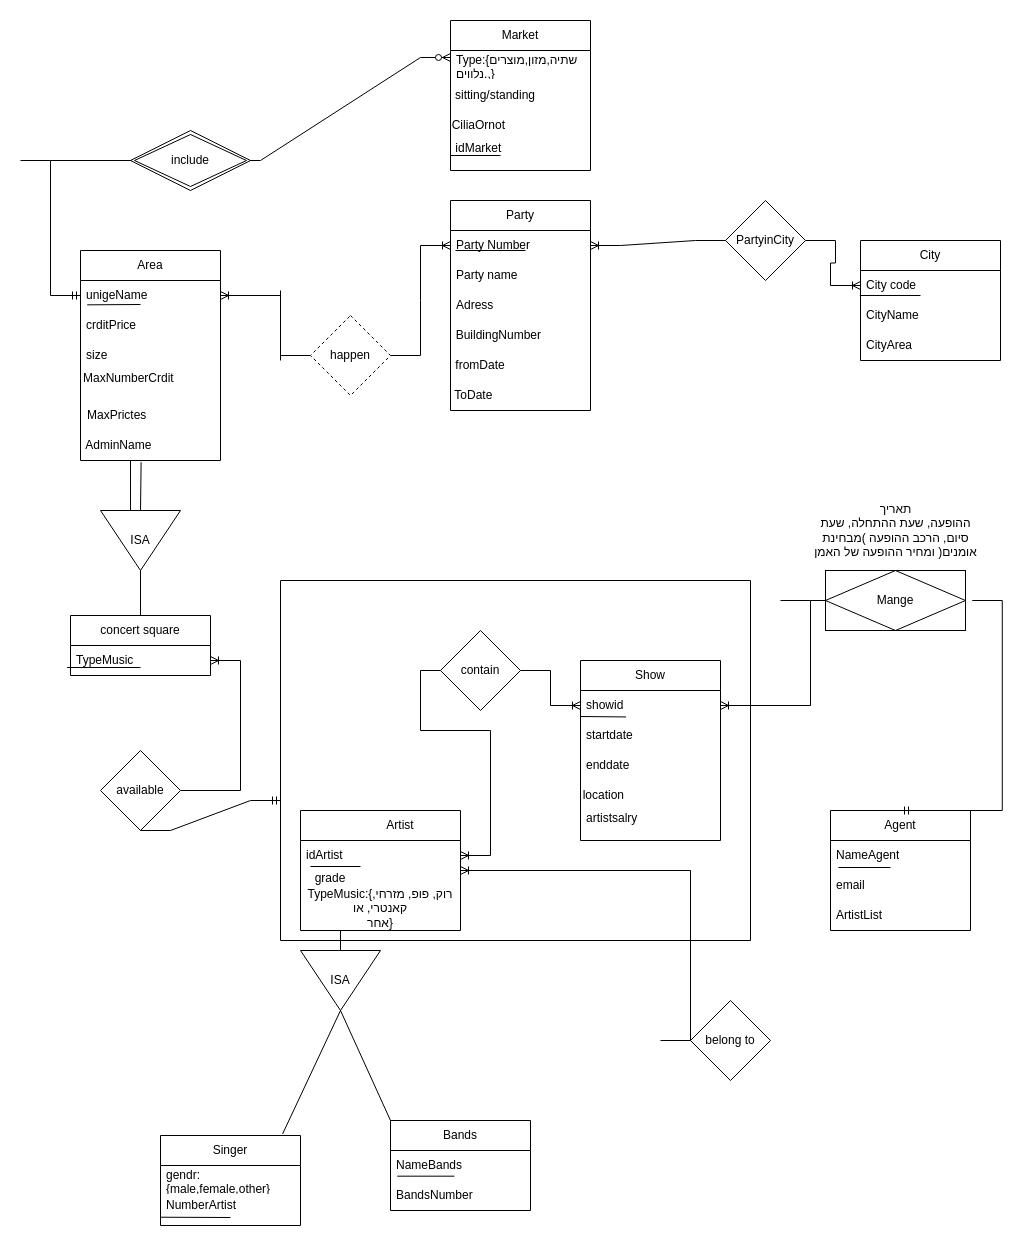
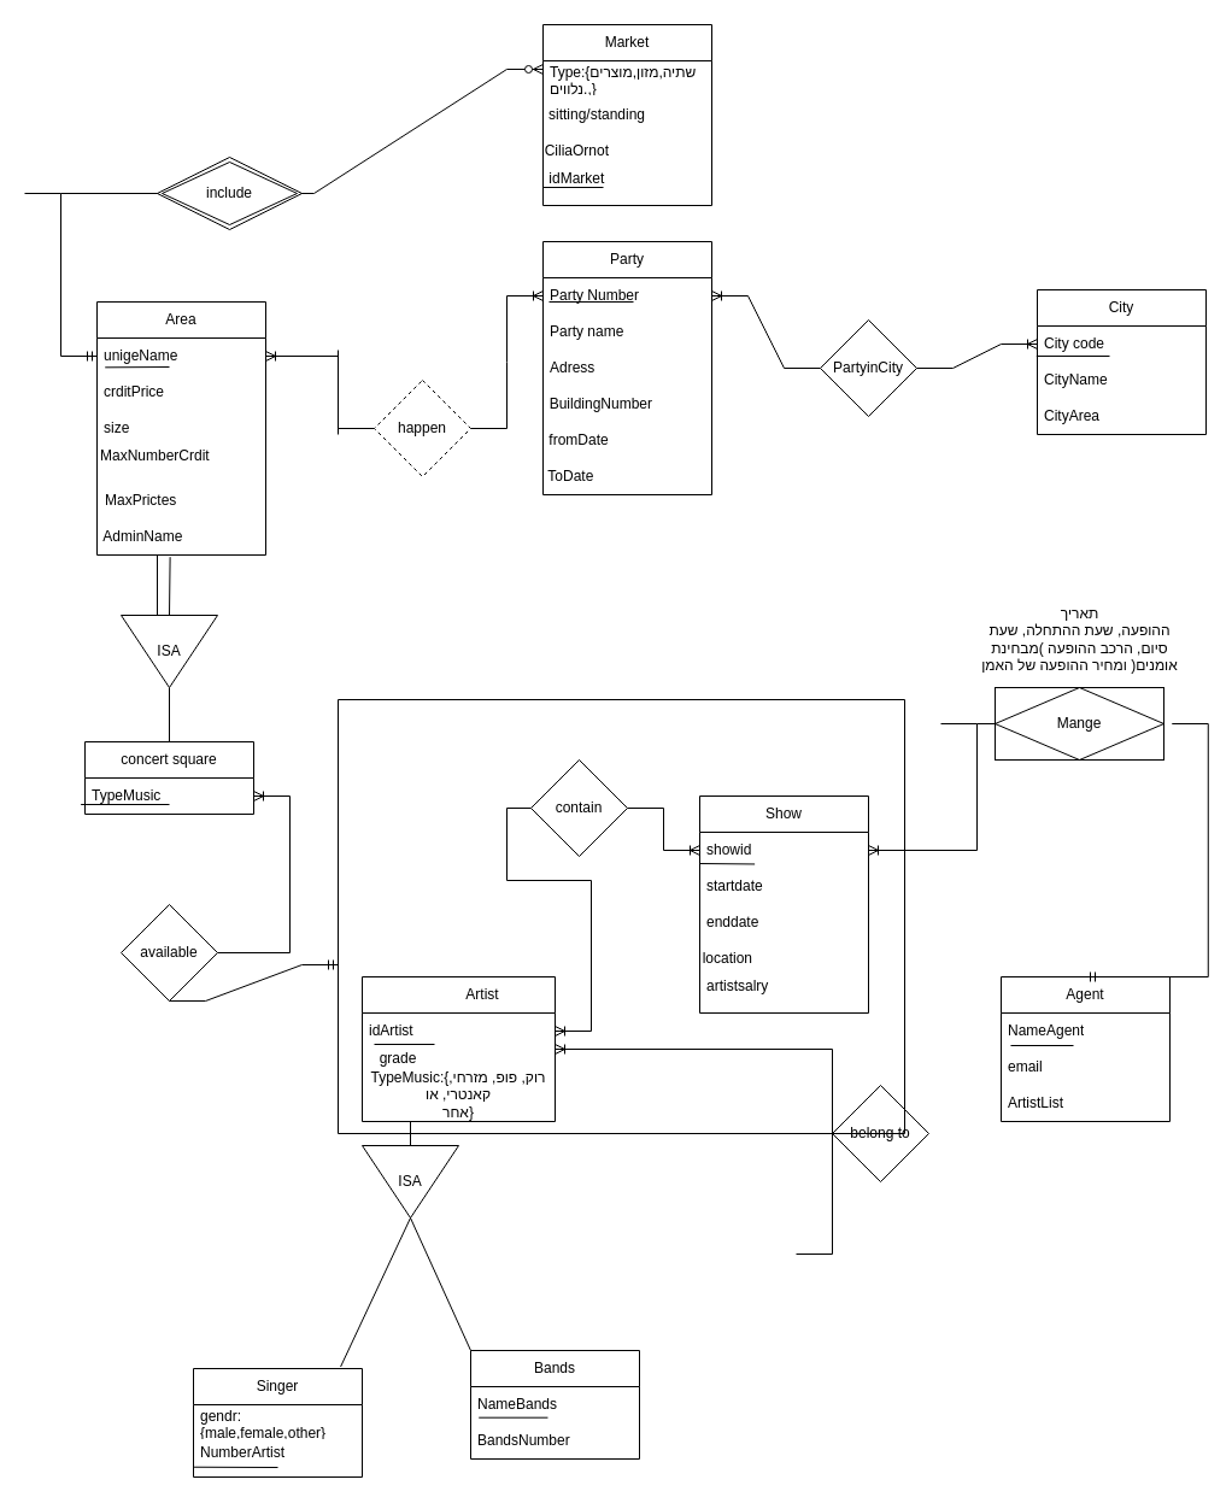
- <mxCell id="93" value="PartyinCity" style="rhombus;whiteSpace=wrap;html=1;" vertex="1" parent="1"><mxGeometry x="725" y="200" width="80" height="80" as="geometry" /></mxCell>
+ <mxCell id="93" value="PartyinCity" style="rhombus;whiteSpace=wrap;html=1;" vertex="1" parent="1"><mxGeometry x="680" y="265" width="80" height="80" as="geometry" /></mxCell>
- <mxCell id="46" value="belong to" style="rhombus;whiteSpace=wrap;html=1;" parent="1" vertex="1"><mxGeometry x="690" y="1000" width="80" height="80" as="geometry" /></mxCell>
+ <mxCell id="46" value="belong to" style="rhombus;whiteSpace=wrap;html=1;" parent="1" vertex="1"><mxGeometry x="690" y="900" width="80" height="80" as="geometry" /></mxCell>
